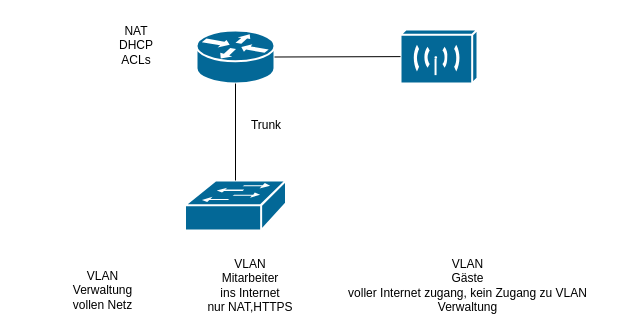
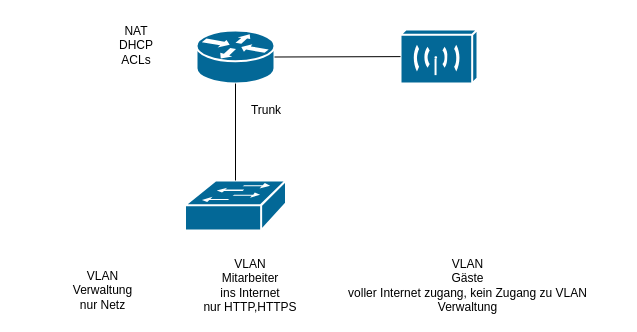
- <mxCell id="10" value="Trunk" style="text;html=1;strokeColor=none;fillColor=none;align=center;verticalAlign=middle;whiteSpace=wrap;rounded=0;" vertex="1" parent="1"><mxGeometry x="245.5" y="115" width="40" height="20" as="geometry" /></mxCell>
+ <mxCell id="10" value="Trunk" style="text;html=1;strokeColor=none;fillColor=none;align=center;verticalAlign=middle;whiteSpace=wrap;rounded=0;" vertex="1" parent="1"><mxGeometry x="245.5" y="100" width="40" height="20" as="geometry" /></mxCell>
- <mxCell id="6" value="VLAN&lt;br&gt;Mitarbeiter&lt;br&gt;ins Internet&lt;br&gt;nur NAT,HTTPS" style="text;html=1;strokeColor=none;fillColor=none;align=center;verticalAlign=middle;whiteSpace=wrap;rounded=0;" vertex="1" parent="1"><mxGeometry x="140" y="260" width="220" height="50" as="geometry" /></mxCell>
+ <mxCell id="6" value="VLAN&lt;br&gt;Mitarbeiter&lt;br&gt;ins Internet&lt;br&gt;nur HTTP,HTTPS" style="text;html=1;strokeColor=none;fillColor=none;align=center;verticalAlign=middle;whiteSpace=wrap;rounded=0;" vertex="1" parent="1"><mxGeometry x="140" y="260" width="220" height="50" as="geometry" /></mxCell>
- <mxCell id="7" value="VLAN&lt;br&gt;Verwaltung&lt;br&gt;vollen Netz" style="text;html=1;strokeColor=none;fillColor=none;align=center;verticalAlign=middle;whiteSpace=wrap;rounded=0;" vertex="1" parent="1"><mxGeometry x="20" y="280" width="164.5" height="20" as="geometry" /></mxCell>
+ <mxCell id="7" value="VLAN&lt;br&gt;Verwaltung&lt;br&gt;nur Netz" style="text;html=1;strokeColor=none;fillColor=none;align=center;verticalAlign=middle;whiteSpace=wrap;rounded=0;" vertex="1" parent="1"><mxGeometry x="20" y="280" width="164.5" height="20" as="geometry" /></mxCell>
